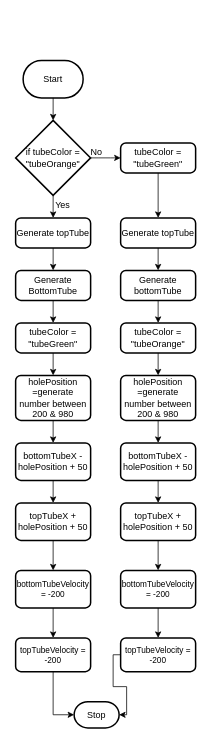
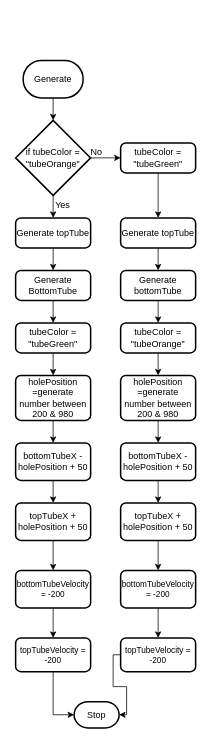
- <mxCell id="2" value="Start" style="strokeWidth=2;html=1;shape=mxgraph.flowchart.terminator;whiteSpace=wrap;" vertex="1" parent="1"><mxGeometry x="30" y="80" width="80" height="50" as="geometry" /></mxCell>
+ <mxCell id="2" value="Generate" style="strokeWidth=2;html=1;shape=mxgraph.flowchart.terminator;whiteSpace=wrap;" vertex="1" parent="1"><mxGeometry x="30" y="80" width="80" height="50" as="geometry" /></mxCell>
